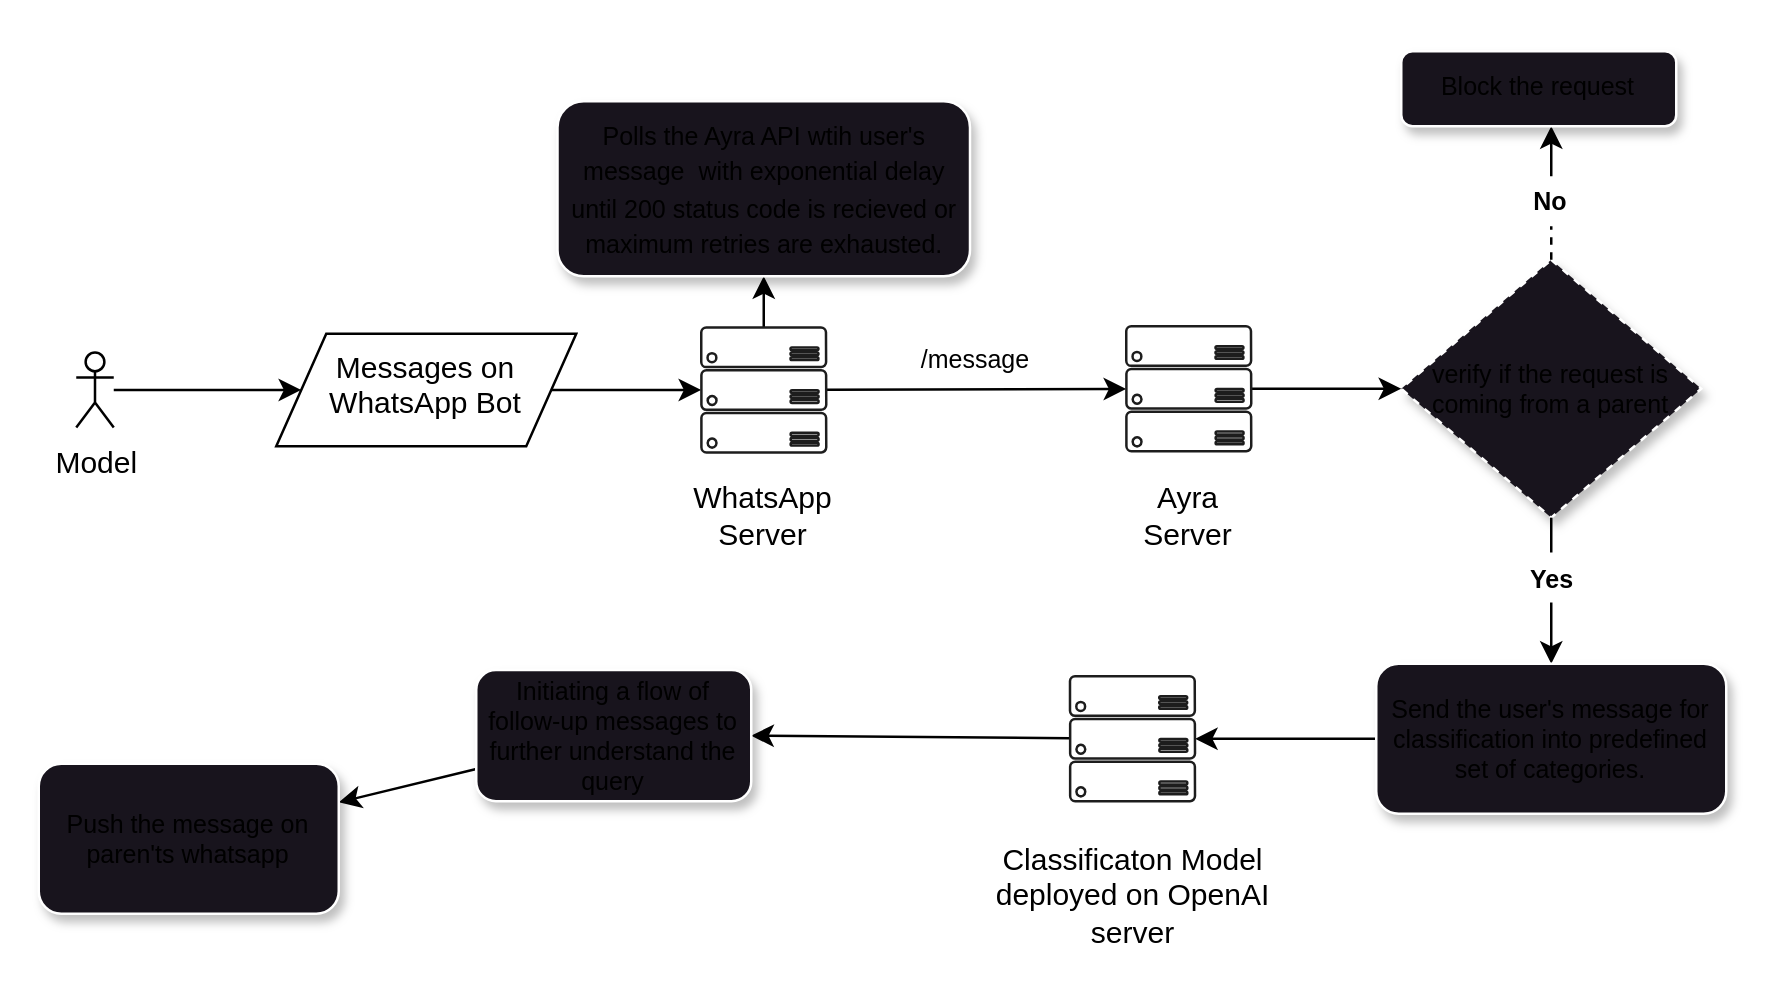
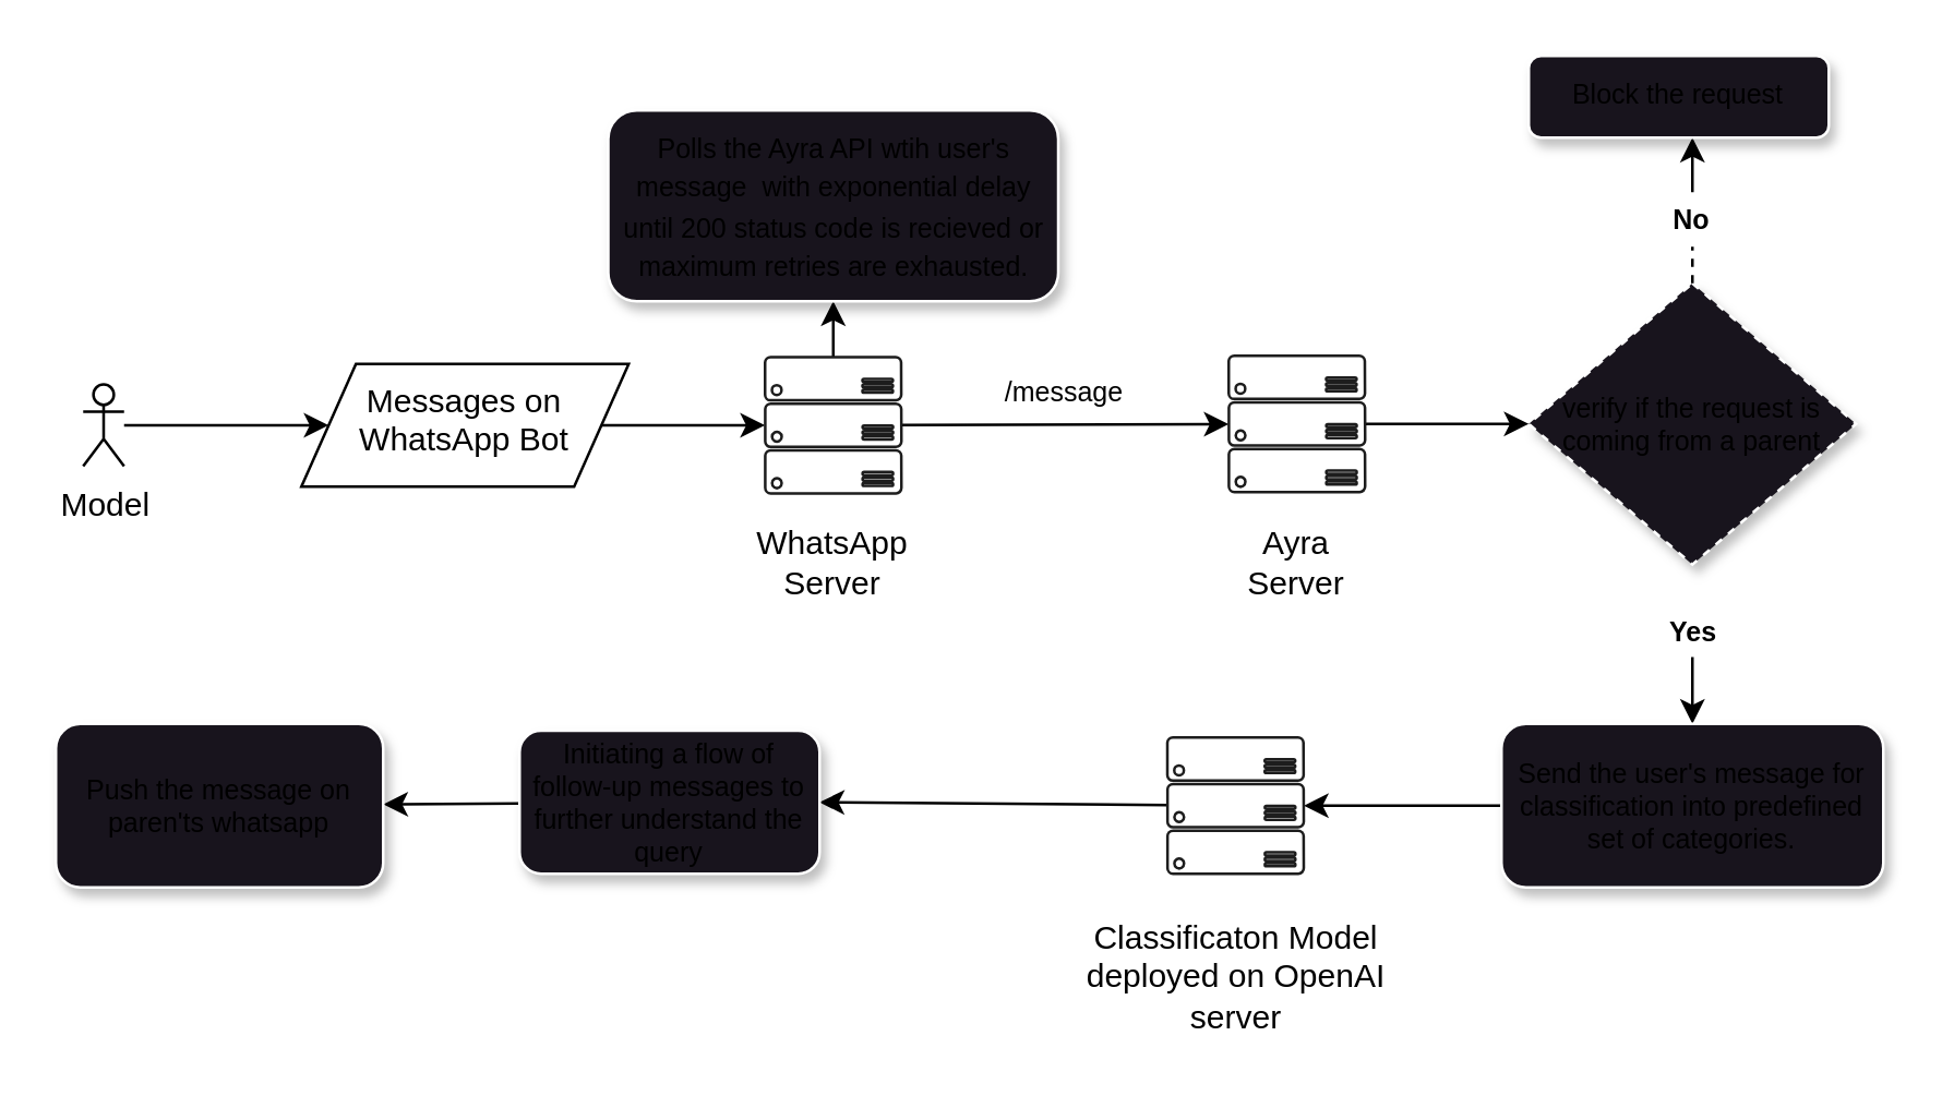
- <mxCell id="28" value="" style="edgeStyle=none;html=1;fontSize=10;endArrow=none;" parent="1" source="17" target="29" edge="1"><mxGeometry relative="1" as="geometry"><mxPoint x="620" y="206.56" as="sourcePoint" /><mxPoint x="620" y="265" as="targetPoint" /></mxGeometry></mxCell>
- <mxCell id="30" value="Push the message on paren'ts whatsapp" style="whiteSpace=wrap;html=1;fontSize=10;fillColor=#18141D;strokeColor=#FFFFFF;rounded=1;shadow=1;" parent="1" vertex="1"><mxGeometry x="15" y="305" width="120" height="60" as="geometry" /></mxCell>
+ <mxCell id="30" value="Push the message on paren'ts whatsapp" style="whiteSpace=wrap;html=1;fontSize=10;fillColor=#18141D;strokeColor=#FFFFFF;rounded=1;shadow=1;" parent="1" vertex="1"><mxGeometry x="20" y="265" width="120" height="60" as="geometry" /></mxCell>
